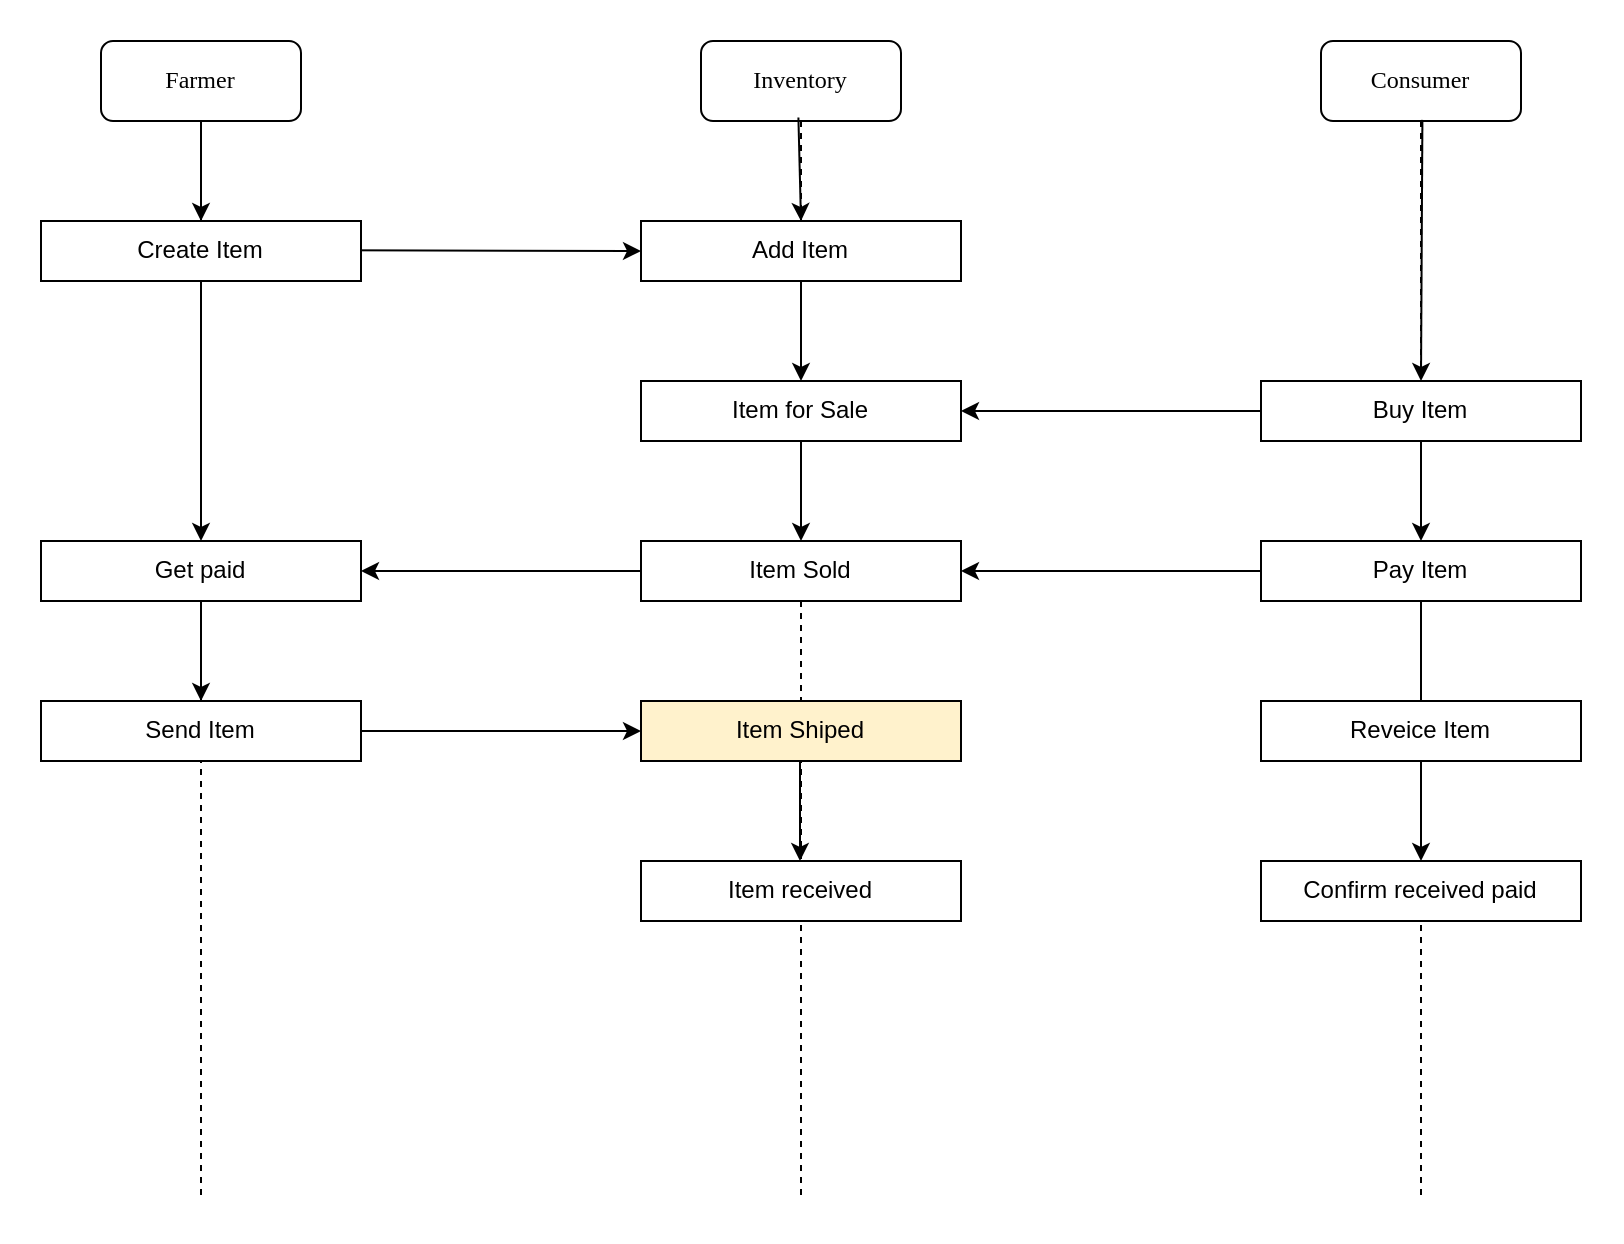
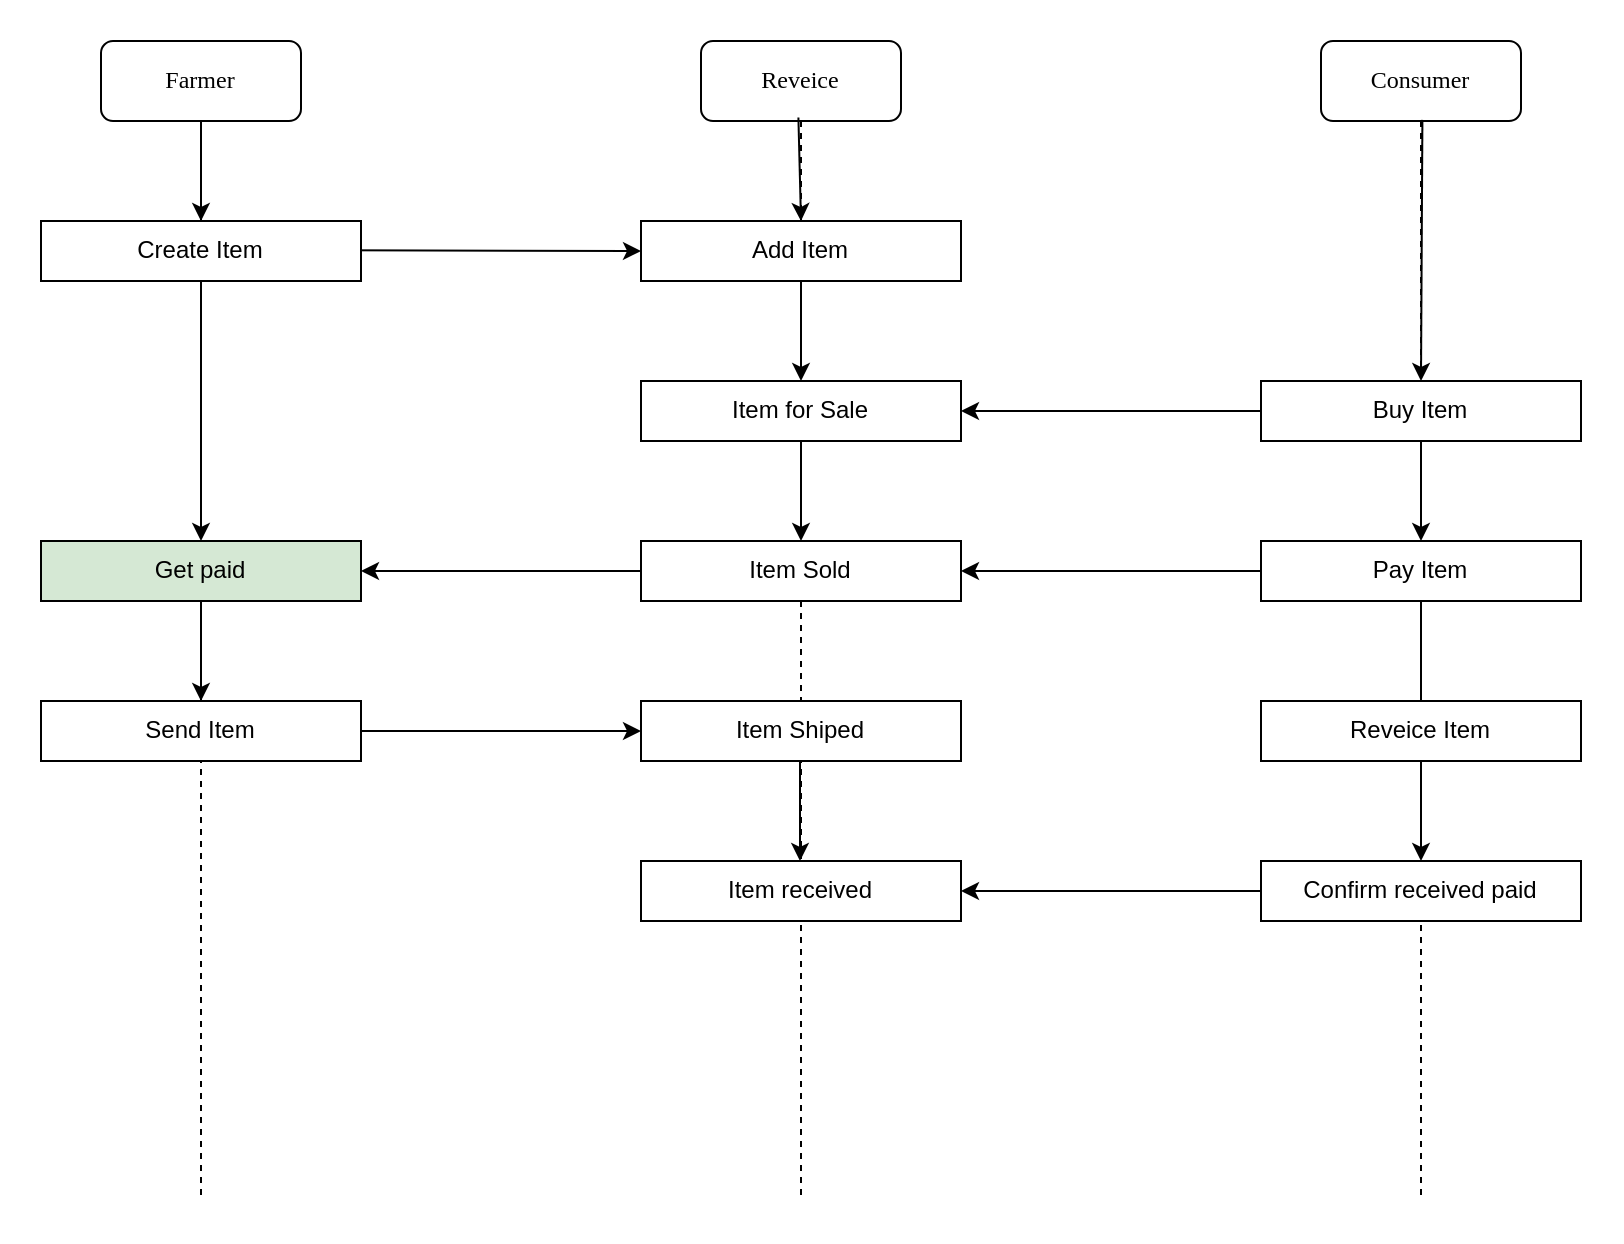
- <mxCell id="2" value="Inventory" style="shape=umlLifeline;perimeter=lifelinePerimeter;whiteSpace=wrap;html=1;container=1;collapsible=0;recursiveResize=0;outlineConnect=0;rounded=1;shadow=0;comic=0;labelBackgroundColor=none;strokeWidth=1;fontFamily=Verdana;fontSize=12;align=center;" parent="1" vertex="1"><mxGeometry x="350" y="20" width="100" height="580" as="geometry" /></mxCell>
+ <mxCell id="2" value="Reveice" style="shape=umlLifeline;perimeter=lifelinePerimeter;whiteSpace=wrap;html=1;container=1;collapsible=0;recursiveResize=0;outlineConnect=0;rounded=1;shadow=0;comic=0;labelBackgroundColor=none;strokeWidth=1;fontFamily=Verdana;fontSize=12;align=center;" parent="1" vertex="1"><mxGeometry x="350" y="20" width="100" height="580" as="geometry" /></mxCell>
- <mxCell id="27" value="Get paid" style="rounded=0;whiteSpace=wrap;html=1;" vertex="1" parent="1"><mxGeometry x="20" y="270" width="160" height="30" as="geometry" /></mxCell>
+ <mxCell id="27" value="Get paid" style="rounded=0;whiteSpace=wrap;html=1;fillColor=#d5e8d4;" vertex="1" parent="1"><mxGeometry x="20" y="270" width="160" height="30" as="geometry" /></mxCell>
- <mxCell id="20" value="Item Shiped" style="rounded=0;whiteSpace=wrap;html=1;fillColor=#fff2cc;" vertex="1" parent="1"><mxGeometry x="320" y="350" width="160" height="30" as="geometry" /></mxCell>
+ <mxCell id="20" value="Item Shiped" style="rounded=0;whiteSpace=wrap;html=1;" vertex="1" parent="1"><mxGeometry x="320" y="350" width="160" height="30" as="geometry" /></mxCell>
+ <mxCell id="28" style="edgeStyle=orthogonalEdgeStyle;rounded=0;orthogonalLoop=1;jettySize=auto;html=1;exitX=0;exitY=0.5;exitDx=0;exitDy=0;entryX=1;entryY=0.5;entryDx=0;entryDy=0;" edge="1" parent="1" source="29" target="21"><mxGeometry relative="1" as="geometry" /></mxCell>
